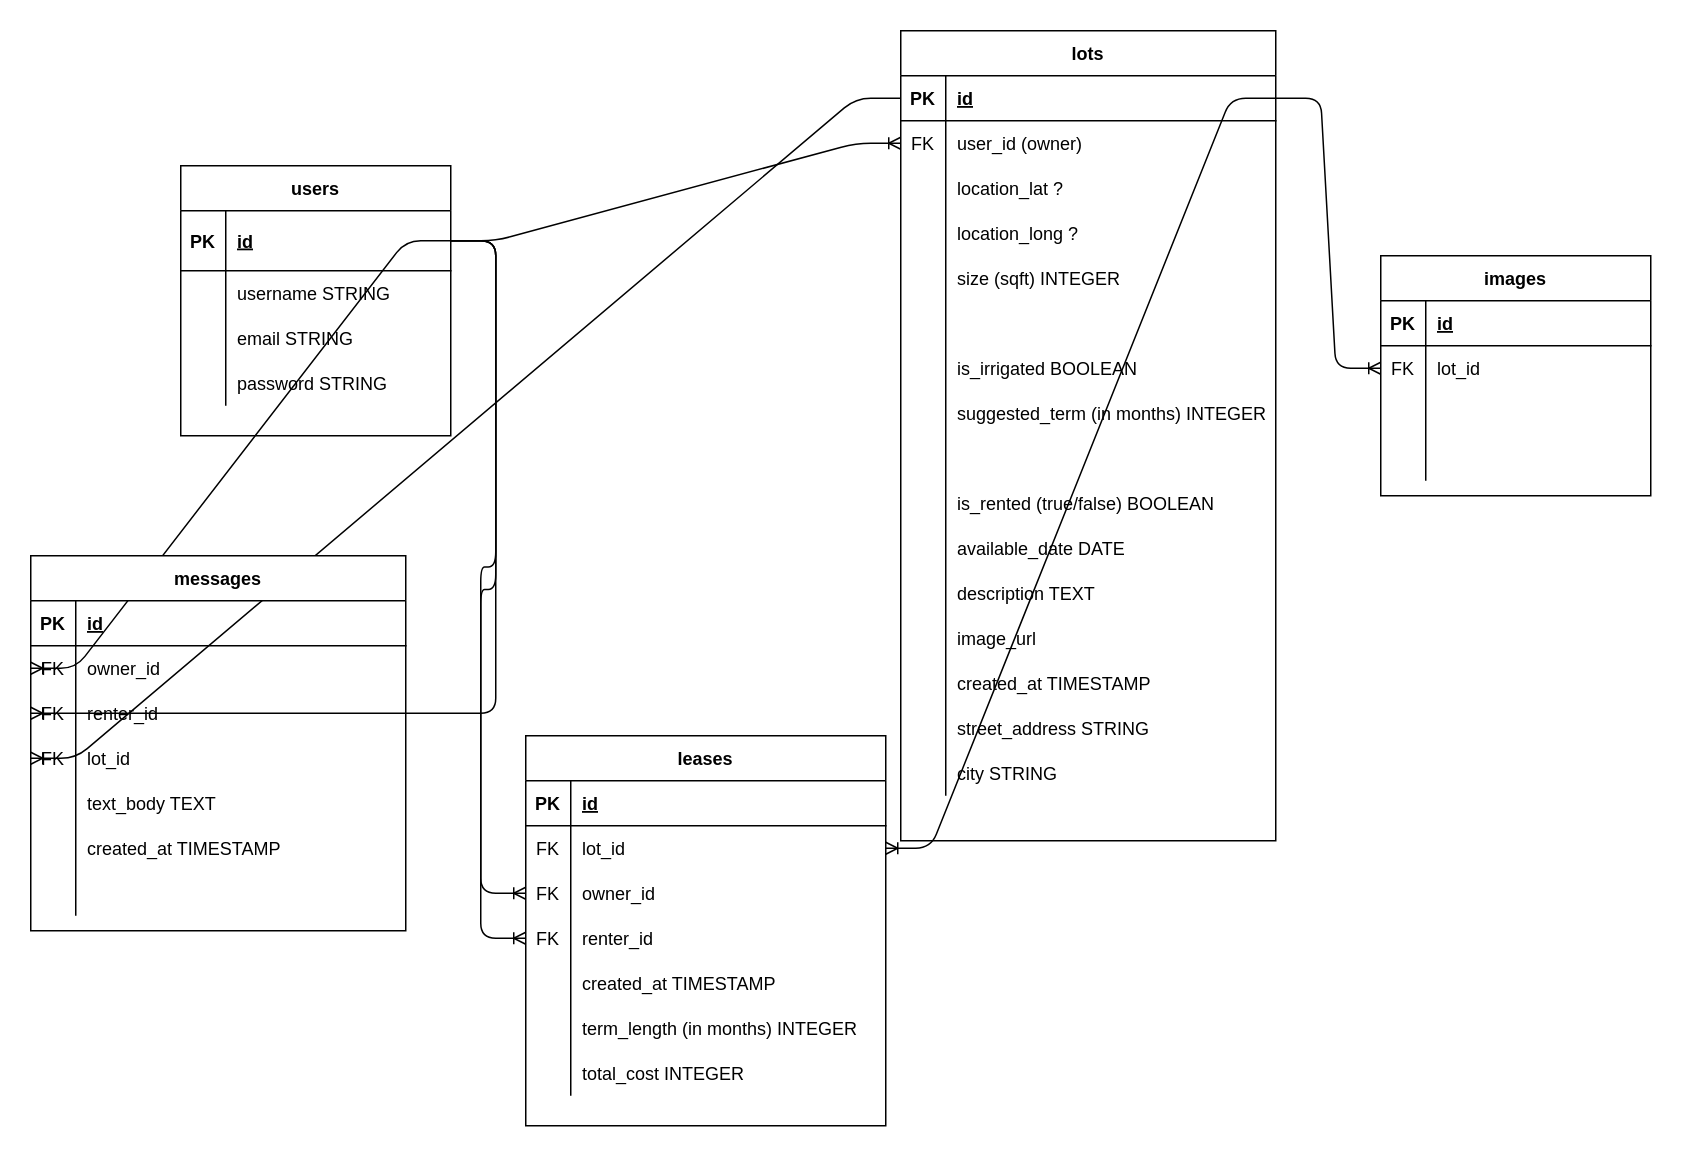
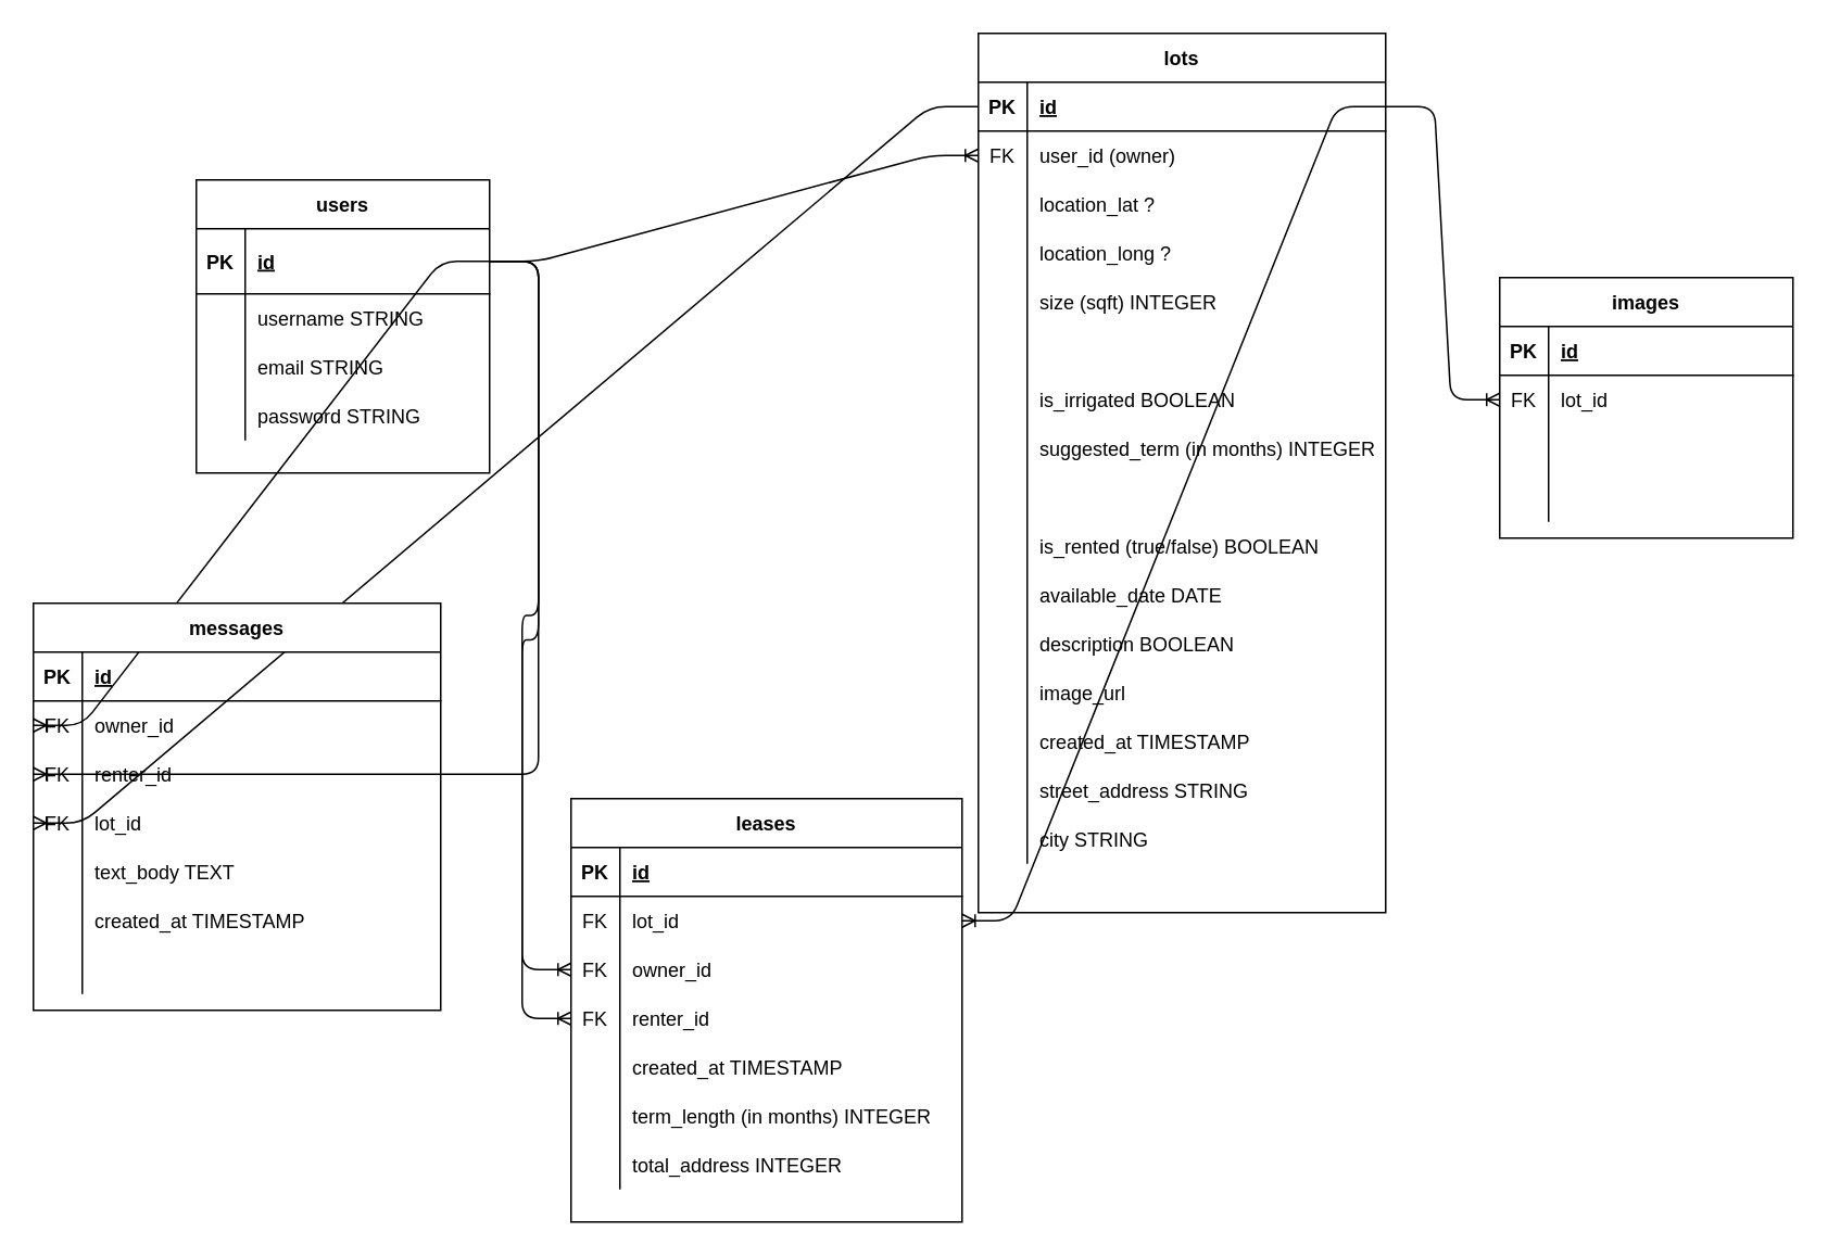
- <mxCell id="41" value="description TEXT" style="shape=partialRectangle;overflow=hidden;connectable=0;fillColor=none;top=0;left=0;bottom=0;right=0;align=left;spacingLeft=6;" parent="39" vertex="1"><mxGeometry x="30" width="220" height="30" as="geometry" /></mxCell>
+ <mxCell id="41" value="description BOOLEAN" style="shape=partialRectangle;overflow=hidden;connectable=0;fillColor=none;top=0;left=0;bottom=0;right=0;align=left;spacingLeft=6;" parent="39" vertex="1"><mxGeometry x="30" width="220" height="30" as="geometry" /></mxCell>
- <mxCell id="102" value="total_cost INTEGER" style="shape=partialRectangle;connectable=0;fillColor=none;top=0;left=0;bottom=0;right=0;align=left;spacingLeft=6;overflow=hidden;" parent="100" vertex="1"><mxGeometry x="30" width="210" height="30" as="geometry" /></mxCell>
+ <mxCell id="102" value="total_address INTEGER" style="shape=partialRectangle;connectable=0;fillColor=none;top=0;left=0;bottom=0;right=0;align=left;spacingLeft=6;overflow=hidden;" parent="100" vertex="1"><mxGeometry x="30" width="210" height="30" as="geometry" /></mxCell>
